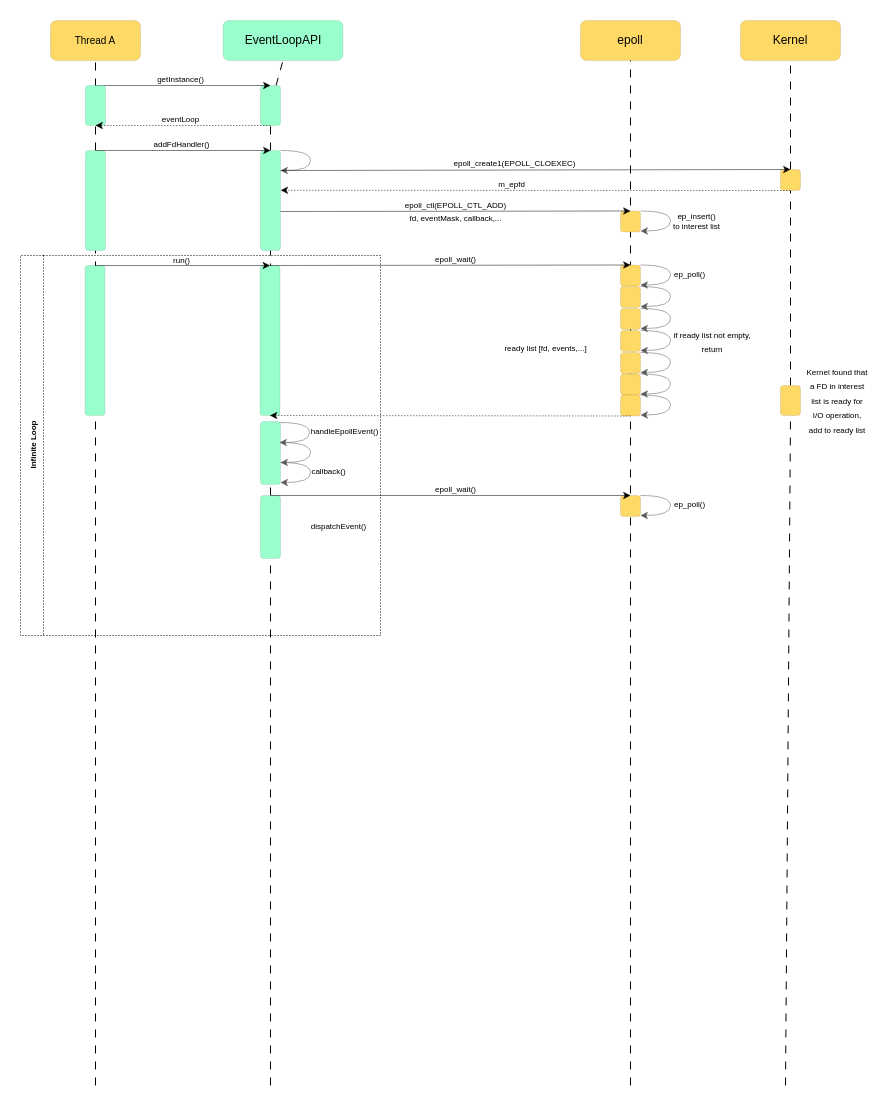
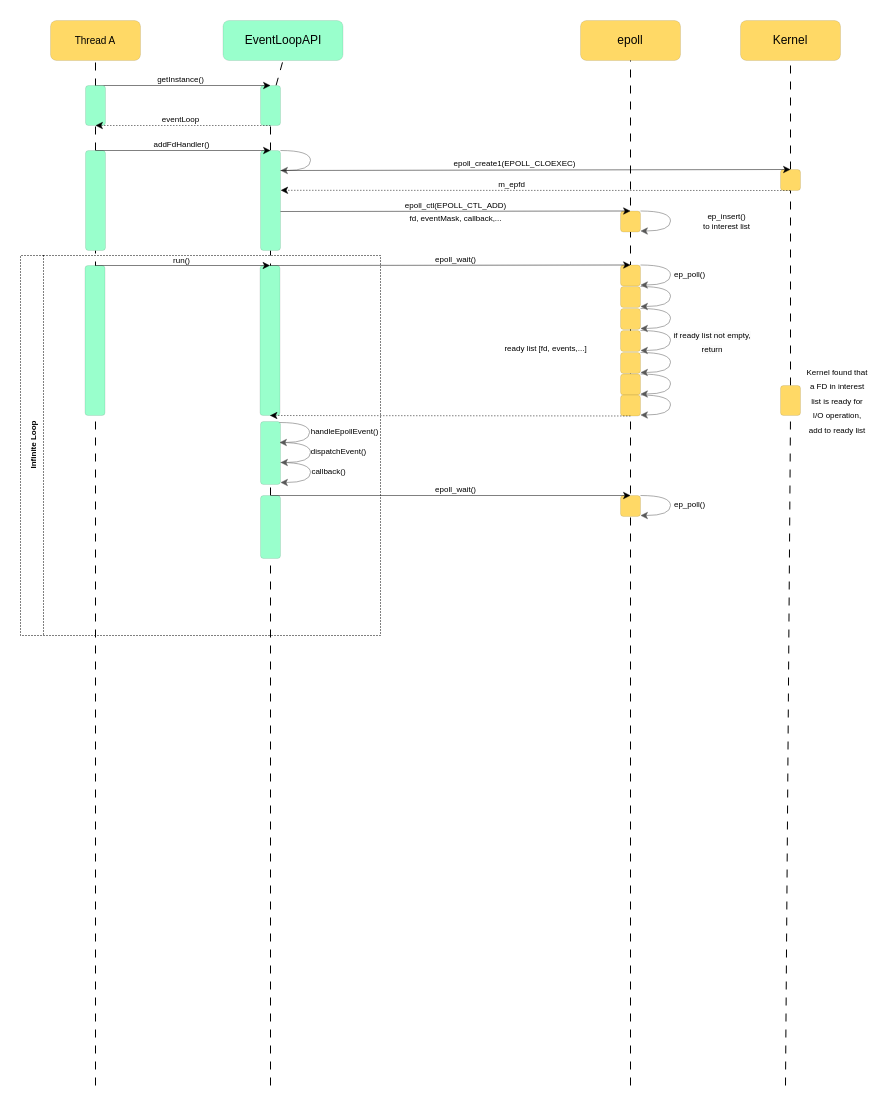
- <mxCell id="34" value="ep_insert()&lt;br&gt;to interest list" style="text;html=1;align=center;verticalAlign=middle;resizable=0;points=[];autosize=1;strokeColor=none;fillColor=none;fontSize=8;" vertex="1" parent="1"><mxGeometry x="661" y="206" width="70" height="30" as="geometry" /></mxCell>
+ <mxCell id="34" value="ep_insert()&lt;br&gt;to interest list" style="text;html=1;align=center;verticalAlign=middle;resizable=0;points=[];autosize=1;strokeColor=none;fillColor=none;fontSize=8;" vertex="1" parent="1"><mxGeometry x="691" y="206" width="70" height="30" as="geometry" /></mxCell>
- <mxCell id="66" value="dispatchEvent()" style="text;html=1;align=center;verticalAlign=middle;resizable=0;points=[];autosize=1;strokeColor=none;fillColor=none;fontSize=8;" vertex="1" parent="1"><mxGeometry x="298" y="516" width="80" height="20" as="geometry" /></mxCell>
+ <mxCell id="66" value="dispatchEvent()" style="text;html=1;align=center;verticalAlign=middle;resizable=0;points=[];autosize=1;strokeColor=none;fillColor=none;fontSize=8;" vertex="1" parent="1"><mxGeometry x="298" y="441" width="80" height="20" as="geometry" /></mxCell>
